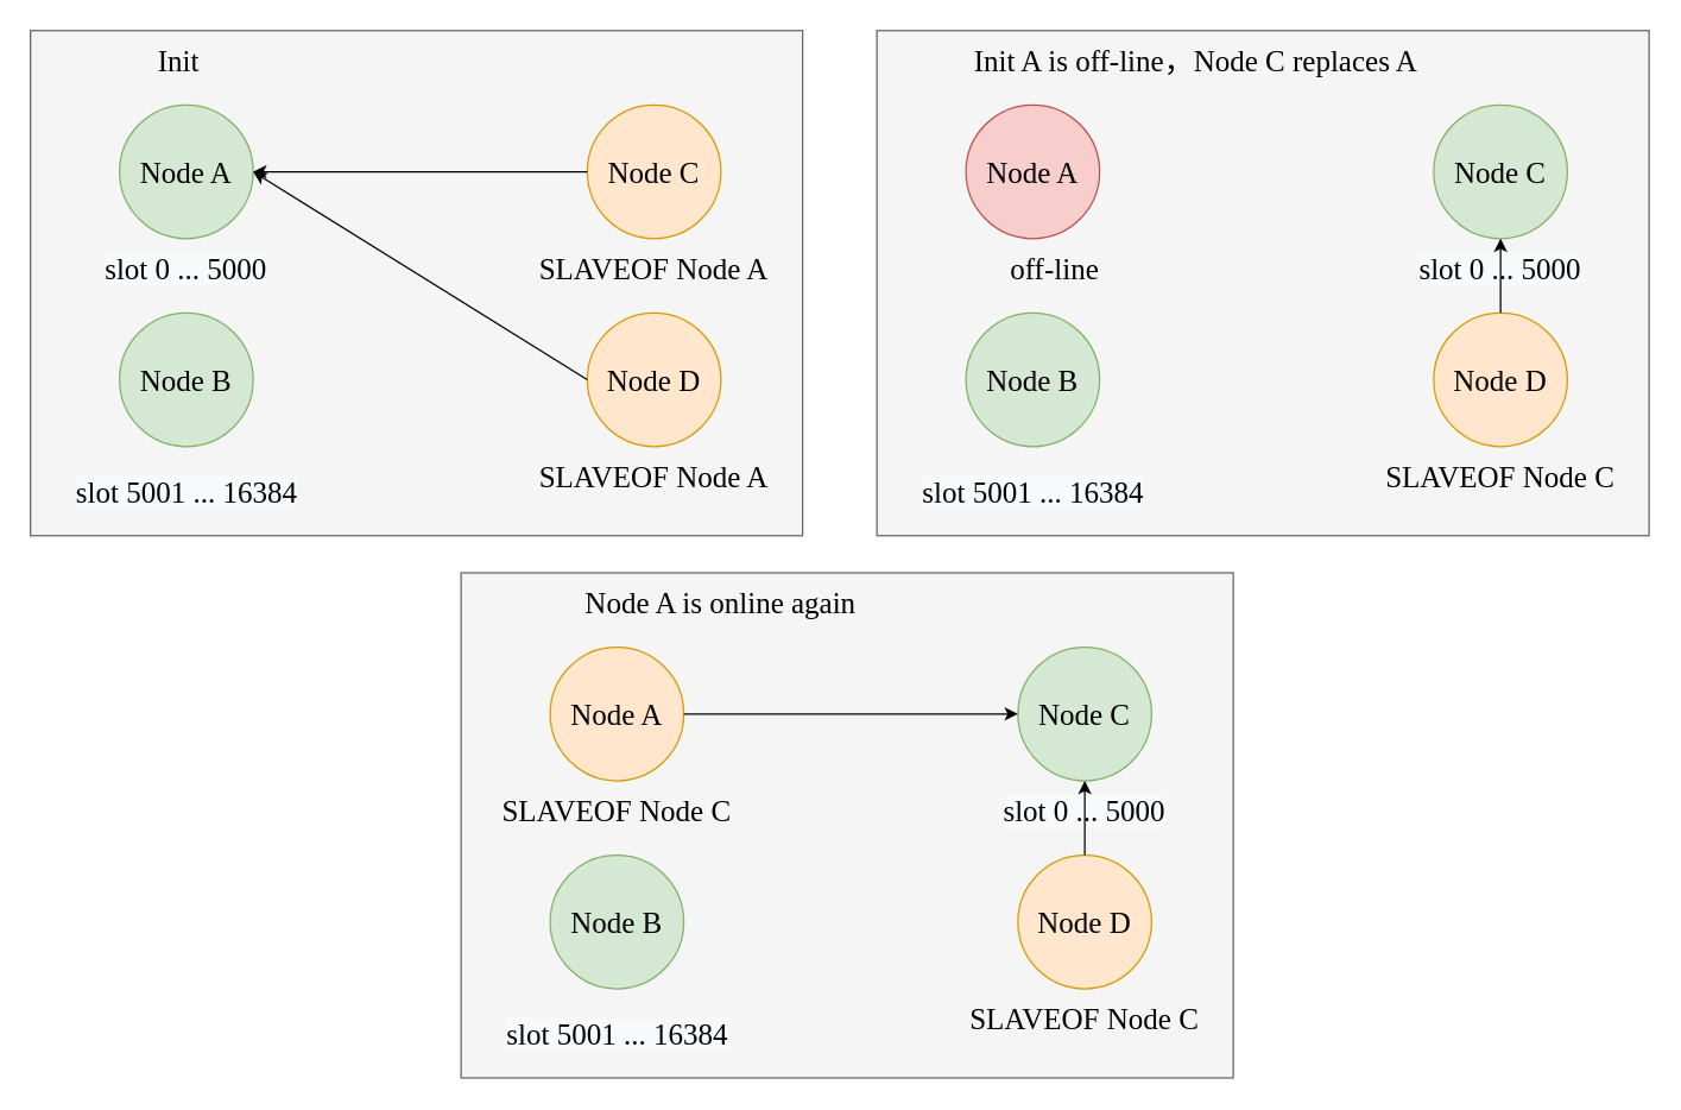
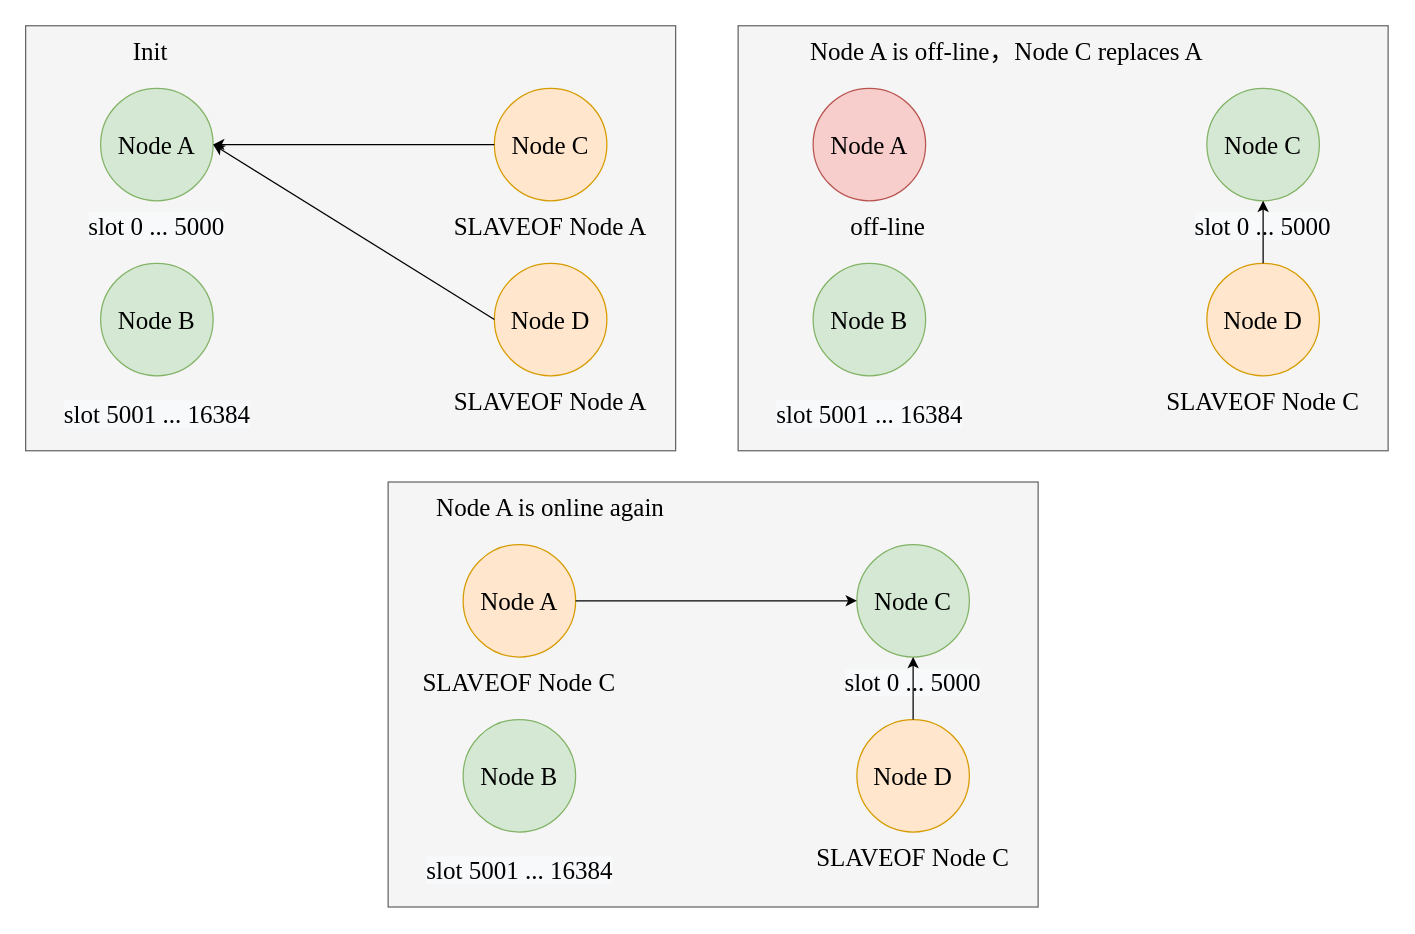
- <mxCell id="22" value="Init A is off-line，Node C replaces A" style="text;html=1;strokeColor=none;fillColor=none;align=center;verticalAlign=middle;whiteSpace=wrap;rounded=0;fontFamily=Comic Sans MS;fontSize=20;" vertex="1" parent="1"><mxGeometry x="610" y="30" width="390" height="20" as="geometry" /></mxCell>
+ <mxCell id="22" value="Node A is off-line，Node C replaces A" style="text;html=1;strokeColor=none;fillColor=none;align=center;verticalAlign=middle;whiteSpace=wrap;rounded=0;fontFamily=Comic Sans MS;fontSize=20;" vertex="1" parent="1"><mxGeometry x="610" y="30" width="390" height="20" as="geometry" /></mxCell>
- <mxCell id="33" value="Node A is online again" style="text;html=1;strokeColor=none;fillColor=none;align=center;verticalAlign=middle;whiteSpace=wrap;rounded=0;fontFamily=Comic Sans MS;fontSize=20;" vertex="1" parent="1"><mxGeometry x="375" y="395" width="220" height="20" as="geometry" /></mxCell>
+ <mxCell id="33" value="Node A is online again" style="text;html=1;strokeColor=none;fillColor=none;align=center;verticalAlign=middle;whiteSpace=wrap;rounded=0;fontFamily=Comic Sans MS;fontSize=20;" vertex="1" parent="1"><mxGeometry x="330" y="395" width="220" height="20" as="geometry" /></mxCell>
